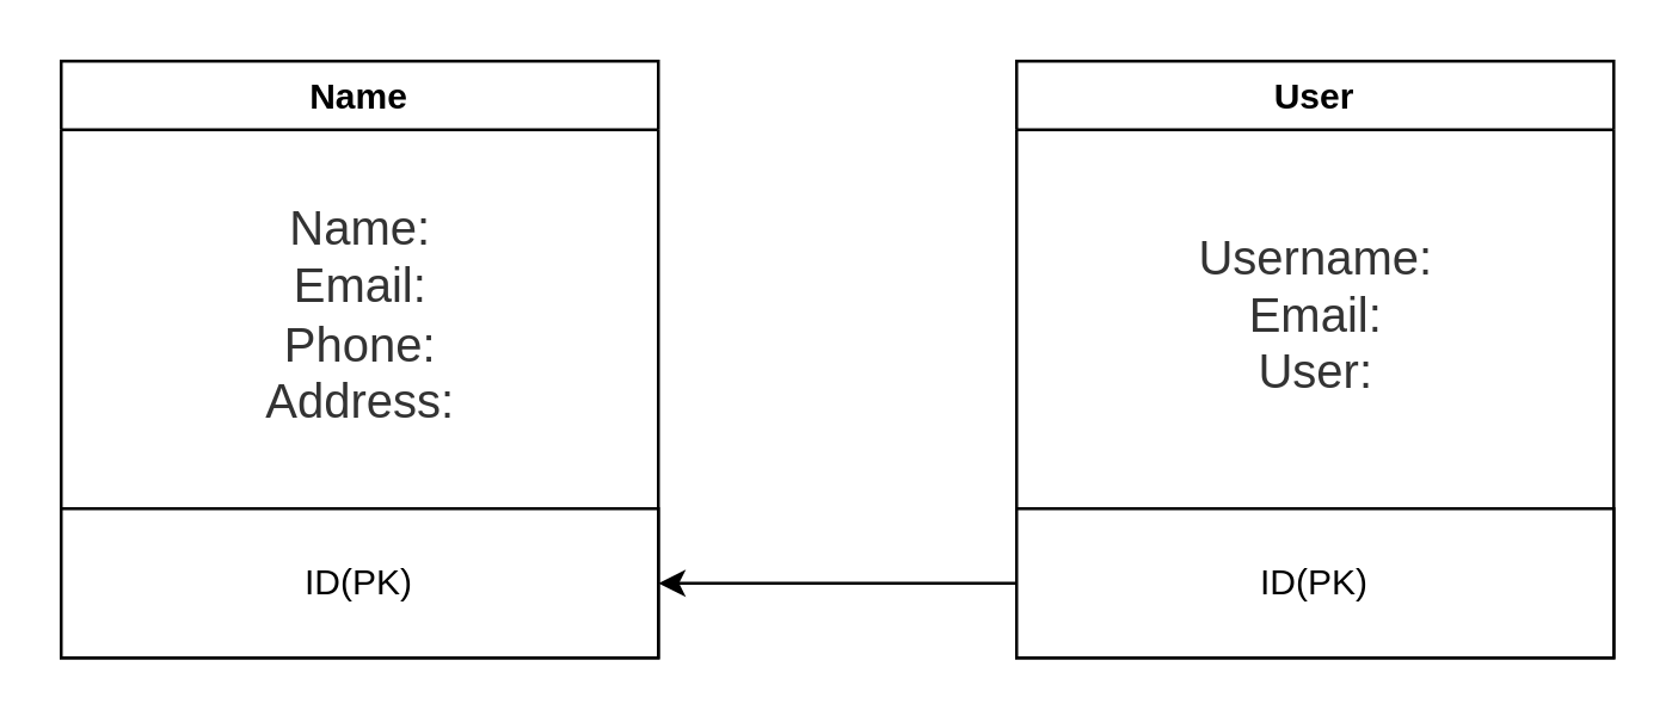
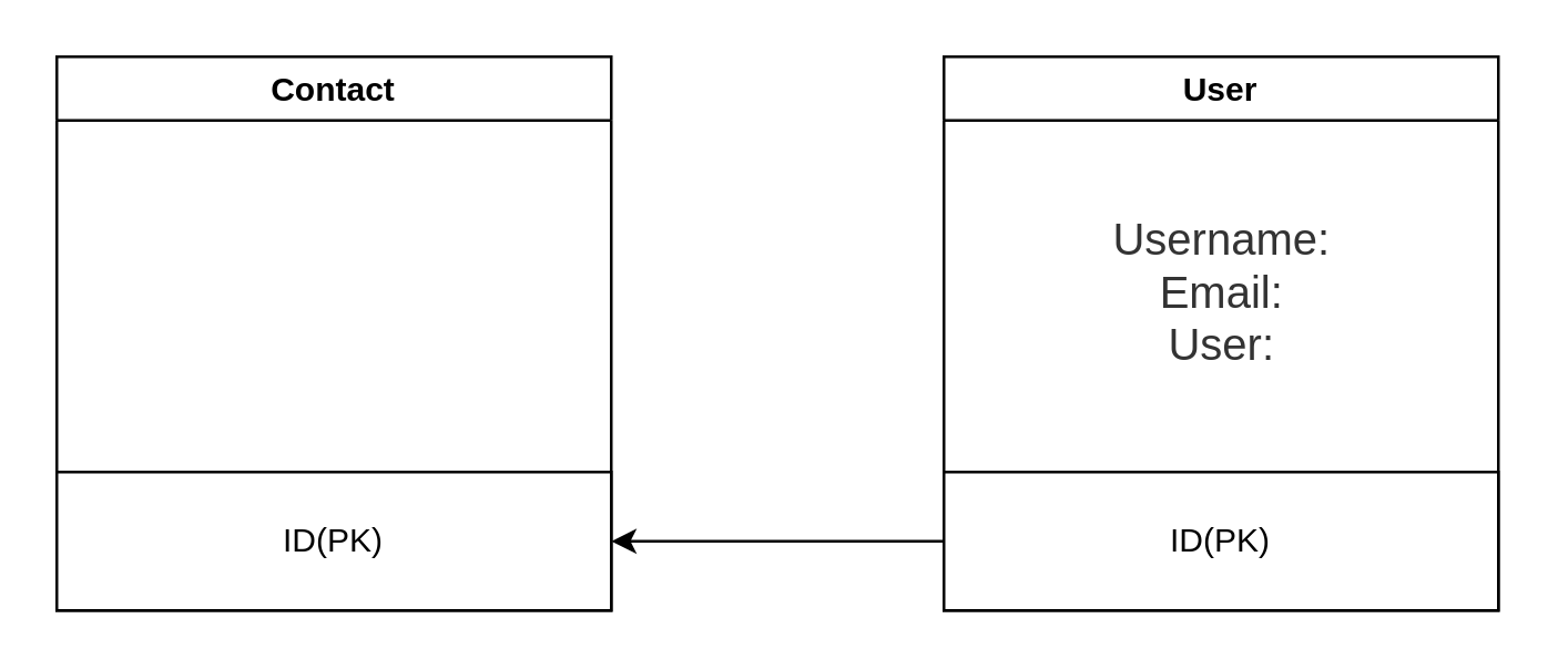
- <mxCell id="2" value="Name" style="swimlane;" vertex="1" parent="1"><mxGeometry x="20" y="20" width="200" height="200" as="geometry" /></mxCell>
+ <mxCell id="2" value="Contact" style="swimlane;" vertex="1" parent="1"><mxGeometry x="20" y="20" width="200" height="200" as="geometry" /></mxCell>
- <mxCell id="4" value="&lt;span style=&quot;color: rgb(51, 51, 51); font-family: Arial, sans-serif; font-size: medium; text-wrap: wrap; background-color: rgb(255, 255, 255);&quot;&gt;Name:&lt;/span&gt;&lt;br style=&quot;color: rgb(51, 51, 51); font-family: Arial, sans-serif; font-size: medium; text-wrap: wrap; background-color: rgb(255, 255, 255);&quot;&gt;&lt;span style=&quot;color: rgb(51, 51, 51); font-family: Arial, sans-serif; font-size: medium; text-wrap: wrap; background-color: rgb(255, 255, 255);&quot;&gt;Email:&lt;/span&gt;&lt;br style=&quot;color: rgb(51, 51, 51); font-family: Arial, sans-serif; font-size: medium; text-wrap: wrap; background-color: rgb(255, 255, 255);&quot;&gt;&lt;span style=&quot;color: rgb(51, 51, 51); font-family: Arial, sans-serif; font-size: medium; text-wrap: wrap; background-color: rgb(255, 255, 255);&quot;&gt;Phone:&lt;/span&gt;&lt;br style=&quot;color: rgb(51, 51, 51); font-family: Arial, sans-serif; font-size: medium; text-wrap: wrap; background-color: rgb(255, 255, 255);&quot;&gt;&lt;div style=&quot;&quot;&gt;&lt;span style=&quot;text-wrap: wrap; color: rgb(51, 51, 51); font-family: Arial, sans-serif; font-size: medium; background-color: rgb(255, 255, 255);&quot;&gt;Address:&lt;/span&gt;&lt;/div&gt;" style="text;html=1;align=center;verticalAlign=middle;resizable=0;points=[];autosize=1;strokeColor=none;fillColor=none;" vertex="1" parent="2"><mxGeometry x="55" y="40" width="90" height="90" as="geometry" /></mxCell>
